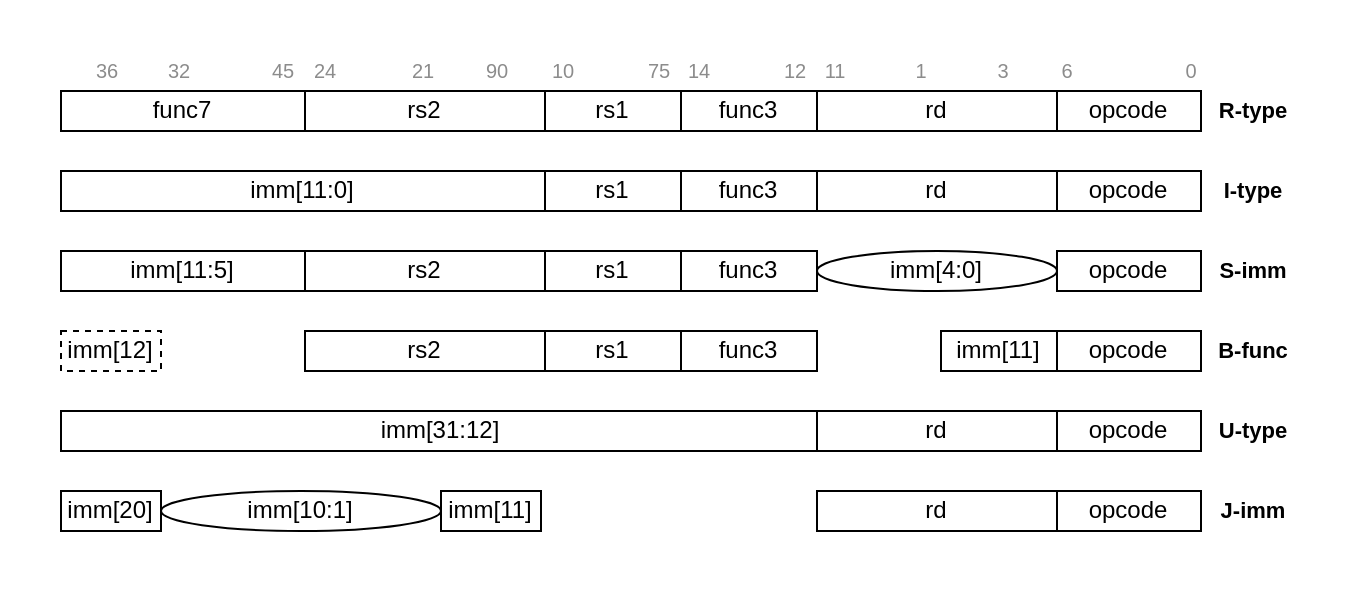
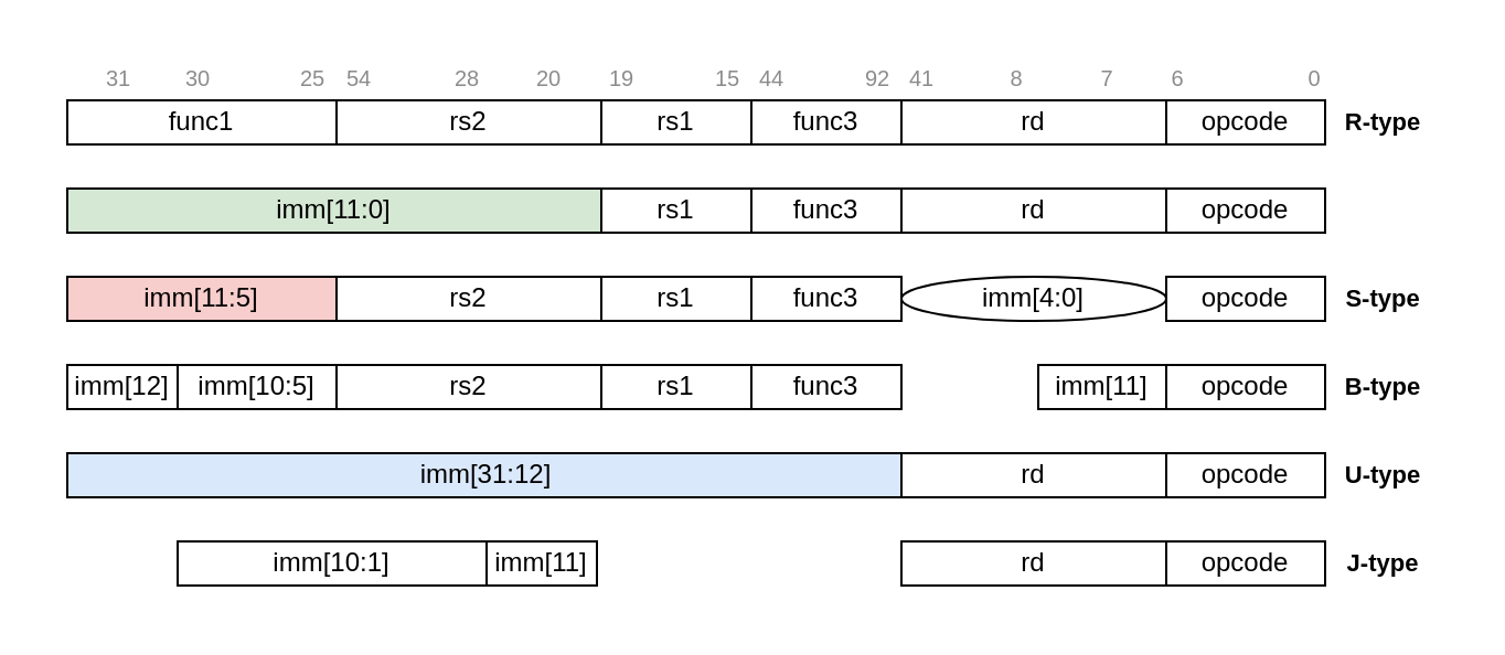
- <mxCell id="61" value="36" style="text;html=1;align=center;verticalAlign=middle;resizable=0;points=[];autosize=1;strokeColor=none;fillColor=none;fontSize=10;fontColor=#8C8C8C;" parent="1" vertex="1"><mxGeometry x="38" y="20" width="30" height="30" as="geometry" /></mxCell>
+ <mxCell id="61" value="31" style="text;html=1;align=center;verticalAlign=middle;resizable=0;points=[];autosize=1;strokeColor=none;fillColor=none;fontSize=10;fontColor=#8C8C8C;" parent="1" vertex="1"><mxGeometry x="38" y="20" width="30" height="30" as="geometry" /></mxCell>
- <mxCell id="60" value="32" style="text;html=1;align=center;verticalAlign=middle;resizable=0;points=[];autosize=1;strokeColor=none;fillColor=none;fontSize=10;fontColor=#8C8C8C;" parent="1" vertex="1"><mxGeometry x="74" y="20" width="30" height="30" as="geometry" /></mxCell>
+ <mxCell id="60" value="30" style="text;html=1;align=center;verticalAlign=middle;resizable=0;points=[];autosize=1;strokeColor=none;fillColor=none;fontSize=10;fontColor=#8C8C8C;" parent="1" vertex="1"><mxGeometry x="74" y="20" width="30" height="30" as="geometry" /></mxCell>
- <mxCell id="59" value="45" style="text;html=1;align=center;verticalAlign=middle;resizable=0;points=[];autosize=1;strokeColor=none;fillColor=none;fontSize=10;fontColor=#8C8C8C;" parent="1" vertex="1"><mxGeometry x="126" y="20" width="30" height="30" as="geometry" /></mxCell>
+ <mxCell id="59" value="25" style="text;html=1;align=center;verticalAlign=middle;resizable=0;points=[];autosize=1;strokeColor=none;fillColor=none;fontSize=10;fontColor=#8C8C8C;" parent="1" vertex="1"><mxGeometry x="126" y="20" width="30" height="30" as="geometry" /></mxCell>
- <mxCell id="58" value="24" style="text;html=1;align=center;verticalAlign=middle;resizable=0;points=[];autosize=1;strokeColor=none;fillColor=none;fontSize=10;fontColor=#8C8C8C;" parent="1" vertex="1"><mxGeometry x="147" y="20" width="30" height="30" as="geometry" /></mxCell>
+ <mxCell id="58" value="54" style="text;html=1;align=center;verticalAlign=middle;resizable=0;points=[];autosize=1;strokeColor=none;fillColor=none;fontSize=10;fontColor=#8C8C8C;" parent="1" vertex="1"><mxGeometry x="147" y="20" width="30" height="30" as="geometry" /></mxCell>
- <mxCell id="57" value="21" style="text;html=1;align=center;verticalAlign=middle;resizable=0;points=[];autosize=1;strokeColor=none;fillColor=none;fontSize=10;fontColor=#8C8C8C;" parent="1" vertex="1"><mxGeometry x="196" y="20" width="30" height="30" as="geometry" /></mxCell>
+ <mxCell id="57" value="28" style="text;html=1;align=center;verticalAlign=middle;resizable=0;points=[];autosize=1;strokeColor=none;fillColor=none;fontSize=10;fontColor=#8C8C8C;" parent="1" vertex="1"><mxGeometry x="196" y="20" width="30" height="30" as="geometry" /></mxCell>
- <mxCell id="56" value="90" style="text;html=1;align=center;verticalAlign=middle;resizable=0;points=[];autosize=1;strokeColor=none;fillColor=none;fontSize=10;fontColor=#8C8C8C;" parent="1" vertex="1"><mxGeometry x="233" y="20" width="30" height="30" as="geometry" /></mxCell>
+ <mxCell id="56" value="20" style="text;html=1;align=center;verticalAlign=middle;resizable=0;points=[];autosize=1;strokeColor=none;fillColor=none;fontSize=10;fontColor=#8C8C8C;" parent="1" vertex="1"><mxGeometry x="233" y="20" width="30" height="30" as="geometry" /></mxCell>
- <mxCell id="55" value="10" style="text;html=1;align=center;verticalAlign=middle;resizable=0;points=[];autosize=1;strokeColor=none;fillColor=none;fontSize=10;fontColor=#8C8C8C;" parent="1" vertex="1"><mxGeometry x="266" y="20" width="30" height="30" as="geometry" /></mxCell>
+ <mxCell id="55" value="19" style="text;html=1;align=center;verticalAlign=middle;resizable=0;points=[];autosize=1;strokeColor=none;fillColor=none;fontSize=10;fontColor=#8C8C8C;" parent="1" vertex="1"><mxGeometry x="266" y="20" width="30" height="30" as="geometry" /></mxCell>
- <mxCell id="54" value="75" style="text;html=1;align=center;verticalAlign=middle;resizable=0;points=[];autosize=1;strokeColor=none;fillColor=none;fontSize=10;fontColor=#8C8C8C;" parent="1" vertex="1"><mxGeometry x="314" y="20" width="30" height="30" as="geometry" /></mxCell>
+ <mxCell id="54" value="15" style="text;html=1;align=center;verticalAlign=middle;resizable=0;points=[];autosize=1;strokeColor=none;fillColor=none;fontSize=10;fontColor=#8C8C8C;" parent="1" vertex="1"><mxGeometry x="314" y="20" width="30" height="30" as="geometry" /></mxCell>
- <mxCell id="53" value="14" style="text;html=1;align=center;verticalAlign=middle;resizable=0;points=[];autosize=1;strokeColor=none;fillColor=none;fontSize=10;fontColor=#8C8C8C;" parent="1" vertex="1"><mxGeometry x="334" y="20" width="30" height="30" as="geometry" /></mxCell>
+ <mxCell id="53" value="44" style="text;html=1;align=center;verticalAlign=middle;resizable=0;points=[];autosize=1;strokeColor=none;fillColor=none;fontSize=10;fontColor=#8C8C8C;" parent="1" vertex="1"><mxGeometry x="334" y="20" width="30" height="30" as="geometry" /></mxCell>
- <mxCell id="52" value="12" style="text;html=1;align=center;verticalAlign=middle;resizable=0;points=[];autosize=1;strokeColor=none;fillColor=none;fontSize=10;fontColor=#8C8C8C;" parent="1" vertex="1"><mxGeometry x="382" y="20" width="30" height="30" as="geometry" /></mxCell>
+ <mxCell id="52" value="92" style="text;html=1;align=center;verticalAlign=middle;resizable=0;points=[];autosize=1;strokeColor=none;fillColor=none;fontSize=10;fontColor=#8C8C8C;" parent="1" vertex="1"><mxGeometry x="382" y="20" width="30" height="30" as="geometry" /></mxCell>
- <mxCell id="51" value="11" style="text;html=1;align=center;verticalAlign=middle;resizable=0;points=[];autosize=1;strokeColor=none;fillColor=none;fontSize=10;fontColor=#8C8C8C;" parent="1" vertex="1"><mxGeometry x="402" y="20" width="30" height="30" as="geometry" /></mxCell>
+ <mxCell id="51" value="41" style="text;html=1;align=center;verticalAlign=middle;resizable=0;points=[];autosize=1;strokeColor=none;fillColor=none;fontSize=10;fontColor=#8C8C8C;" parent="1" vertex="1"><mxGeometry x="402" y="20" width="30" height="30" as="geometry" /></mxCell>
- <mxCell id="50" value="1" style="text;html=1;align=center;verticalAlign=middle;resizable=0;points=[];autosize=1;strokeColor=none;fillColor=none;fontSize=10;fontColor=#8C8C8C;" parent="1" vertex="1"><mxGeometry x="445" y="20" width="30" height="30" as="geometry" /></mxCell>
+ <mxCell id="50" value="8" style="text;html=1;align=center;verticalAlign=middle;resizable=0;points=[];autosize=1;strokeColor=none;fillColor=none;fontSize=10;fontColor=#8C8C8C;" parent="1" vertex="1"><mxGeometry x="445" y="20" width="30" height="30" as="geometry" /></mxCell>
- <mxCell id="49" value="3" style="text;html=1;align=center;verticalAlign=middle;resizable=0;points=[];autosize=1;strokeColor=none;fillColor=none;fontSize=10;fontColor=#8C8C8C;" parent="1" vertex="1"><mxGeometry x="486" y="20" width="30" height="30" as="geometry" /></mxCell>
+ <mxCell id="49" value="7" style="text;html=1;align=center;verticalAlign=middle;resizable=0;points=[];autosize=1;strokeColor=none;fillColor=none;fontSize=10;fontColor=#8C8C8C;" parent="1" vertex="1"><mxGeometry x="486" y="20" width="30" height="30" as="geometry" /></mxCell>
- <mxCell id="4" value="func7" style="rounded=0;whiteSpace=wrap;html=1;" parent="3" vertex="1"><mxGeometry y="5" width="122" height="20" as="geometry" /></mxCell>
+ <mxCell id="4" value="func1" style="rounded=0;whiteSpace=wrap;html=1;" parent="3" vertex="1"><mxGeometry y="5" width="122" height="20" as="geometry" /></mxCell>
- <mxCell id="12" value="imm[11:0]" style="rounded=0;whiteSpace=wrap;html=1;" parent="11" vertex="1"><mxGeometry y="5" width="242" height="20" as="geometry" /></mxCell>
+ <mxCell id="12" value="imm[11:0]" style="rounded=0;whiteSpace=wrap;html=1;fillColor=#d5e8d4;" parent="11" vertex="1"><mxGeometry y="5" width="242" height="20" as="geometry" /></mxCell>
- <mxCell id="17" value="I-type" style="text;html=1;align=center;verticalAlign=middle;resizable=0;points=[];autosize=1;strokeColor=none;fillColor=none;fontStyle=1;fontSize=11;" parent="11" vertex="1"><mxGeometry x="571" width="50" height="30" as="geometry" /></mxCell>
- <mxCell id="19" value="imm[11:5]" style="rounded=0;whiteSpace=wrap;html=1;" parent="18" vertex="1"><mxGeometry y="5" width="122" height="20" as="geometry" /></mxCell>
+ <mxCell id="19" value="imm[11:5]" style="rounded=0;whiteSpace=wrap;html=1;fillColor=#f8cecc;" parent="18" vertex="1"><mxGeometry y="5" width="122" height="20" as="geometry" /></mxCell>
- <mxCell id="25" value="S-imm" style="text;html=1;align=center;verticalAlign=middle;resizable=0;points=[];autosize=1;strokeColor=none;fillColor=none;fontStyle=1;fontSize=11;" parent="18" vertex="1"><mxGeometry x="566" width="60" height="30" as="geometry" /></mxCell>
+ <mxCell id="25" value="S-type" style="text;html=1;align=center;verticalAlign=middle;resizable=0;points=[];autosize=1;strokeColor=none;fillColor=none;fontStyle=1;fontSize=11;" parent="18" vertex="1"><mxGeometry x="566" width="60" height="30" as="geometry" /></mxCell>
- <mxCell id="30" value="imm[12]" style="rounded=0;whiteSpace=wrap;html=1;dashed=1;" parent="26" vertex="1"><mxGeometry y="5" width="50" height="20" as="geometry" /></mxCell>
+ <mxCell id="30" value="imm[12]" style="rounded=0;whiteSpace=wrap;html=1;" parent="26" vertex="1"><mxGeometry y="5" width="50" height="20" as="geometry" /></mxCell>
+ <mxCell id="29" value="imm[10:5]" style="rounded=0;whiteSpace=wrap;html=1;" parent="26" vertex="1"><mxGeometry x="50" y="5" width="72" height="20" as="geometry" /></mxCell>
- <mxCell id="34" value="B-func" style="text;html=1;align=center;verticalAlign=middle;resizable=0;points=[];autosize=1;strokeColor=none;fillColor=none;fontStyle=1;fontSize=11;" parent="26" vertex="1"><mxGeometry x="566" width="60" height="30" as="geometry" /></mxCell>
+ <mxCell id="34" value="B-type" style="text;html=1;align=center;verticalAlign=middle;resizable=0;points=[];autosize=1;strokeColor=none;fillColor=none;fontStyle=1;fontSize=11;" parent="26" vertex="1"><mxGeometry x="566" width="60" height="30" as="geometry" /></mxCell>
- <mxCell id="36" value="imm[31:12]" style="rounded=0;whiteSpace=wrap;html=1;" parent="35" vertex="1"><mxGeometry y="5" width="380" height="20" as="geometry" /></mxCell>
+ <mxCell id="36" value="imm[31:12]" style="rounded=0;whiteSpace=wrap;html=1;fillColor=#dae8fc;" parent="35" vertex="1"><mxGeometry y="5" width="380" height="20" as="geometry" /></mxCell>
- <mxCell id="44" value="imm[20]" style="rounded=0;whiteSpace=wrap;html=1;" parent="40" vertex="1"><mxGeometry y="5" width="50" height="20" as="geometry" /></mxCell>
- <mxCell id="41" value="imm[10:1]" style="ellipse;whiteSpace=wrap;html=1;" parent="40" vertex="1"><mxGeometry x="50" y="5" width="140" height="20" as="geometry" /></mxCell>
+ <mxCell id="41" value="imm[10:1]" style="rounded=0;whiteSpace=wrap;html=1;" parent="40" vertex="1"><mxGeometry x="50" y="5" width="140" height="20" as="geometry" /></mxCell>
- <mxCell id="46" value="J-imm" style="text;html=1;align=center;verticalAlign=middle;resizable=0;points=[];autosize=1;strokeColor=none;fillColor=none;fontStyle=1;fontSize=11;" parent="40" vertex="1"><mxGeometry x="571" width="50" height="30" as="geometry" /></mxCell>
+ <mxCell id="46" value="J-type" style="text;html=1;align=center;verticalAlign=middle;resizable=0;points=[];autosize=1;strokeColor=none;fillColor=none;fontStyle=1;fontSize=11;" parent="40" vertex="1"><mxGeometry x="571" width="50" height="30" as="geometry" /></mxCell>
